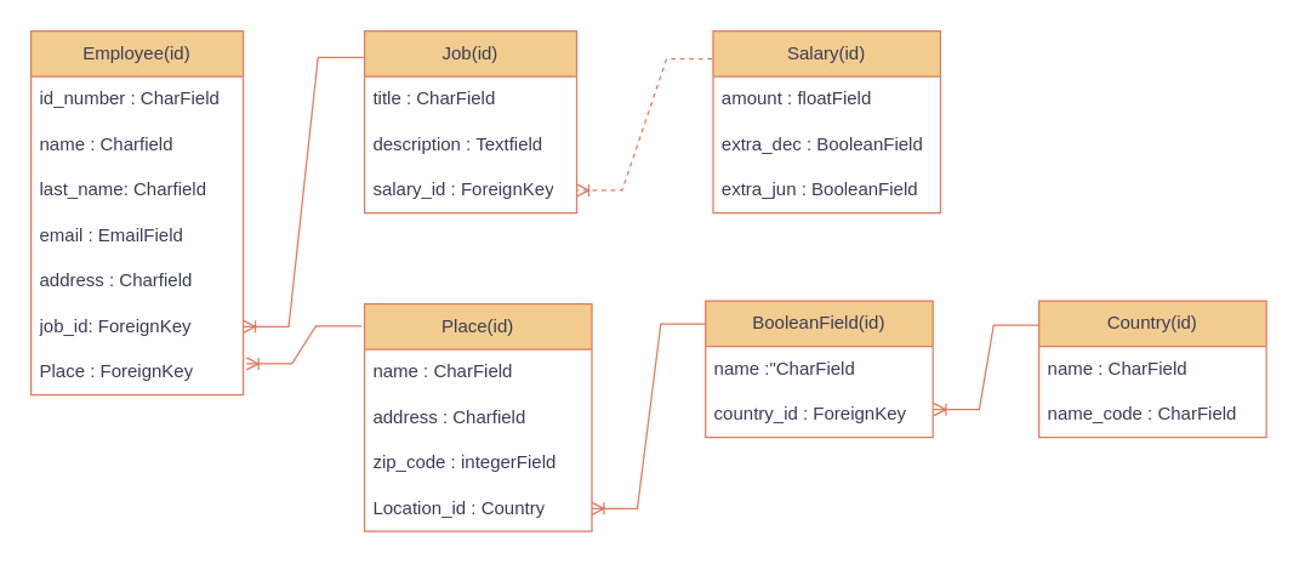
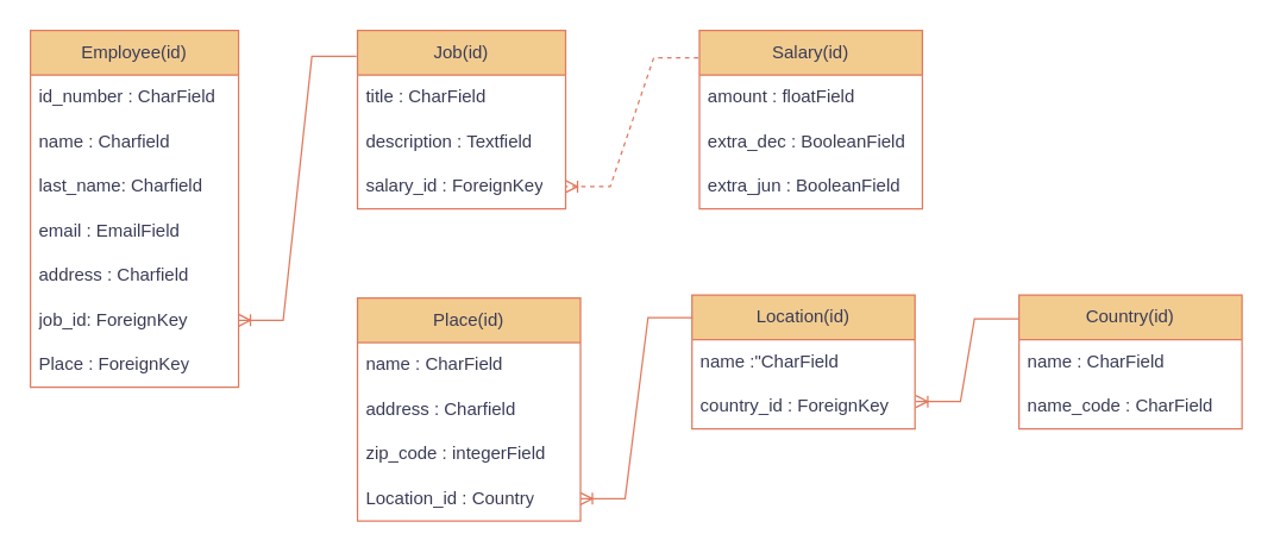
- <mxCell id="23" value="BooleanField(id)" style="swimlane;fontStyle=0;childLayout=stackLayout;horizontal=1;startSize=30;horizontalStack=0;resizeParent=1;resizeParentMax=0;resizeLast=0;collapsible=1;marginBottom=0;whiteSpace=wrap;html=1;labelBackgroundColor=none;fillColor=#F2CC8F;strokeColor=#E07A5F;fontColor=#393C56;rounded=0;" vertex="1" parent="1"><mxGeometry x="465" y="198" width="150" height="90" as="geometry" /></mxCell>
+ <mxCell id="23" value="Location(id)" style="swimlane;fontStyle=0;childLayout=stackLayout;horizontal=1;startSize=30;horizontalStack=0;resizeParent=1;resizeParentMax=0;resizeLast=0;collapsible=1;marginBottom=0;whiteSpace=wrap;html=1;labelBackgroundColor=none;fillColor=#F2CC8F;strokeColor=#E07A5F;fontColor=#393C56;rounded=0;" vertex="1" parent="1"><mxGeometry x="465" y="198" width="150" height="90" as="geometry" /></mxCell>
- <mxCell id="31" value="" style="edgeStyle=entityRelationEdgeStyle;fontSize=12;html=1;endArrow=ERoneToMany;rounded=0;strokeColor=#E07A5F;fontColor=default;fillColor=#F2CC8F;exitX=-0.014;exitY=0.097;exitDx=0;exitDy=0;exitPerimeter=0;entryX=1.015;entryY=0.315;entryDx=0;entryDy=0;entryPerimeter=0;labelBackgroundColor=none;" edge="1" parent="1" source="18" target="9"><mxGeometry x="-1" y="-114" width="100" height="100" relative="1" as="geometry"><mxPoint x="364.3" y="295" as="sourcePoint" /><mxPoint x="150" y="437.6" as="targetPoint" /><mxPoint x="-70" y="-24" as="offset" /></mxGeometry></mxCell>
